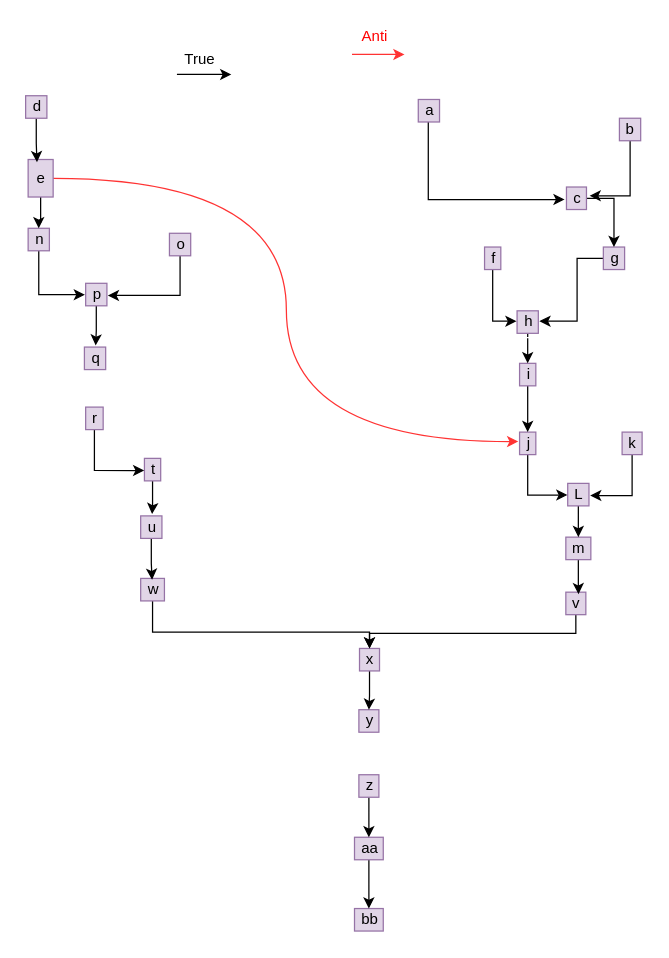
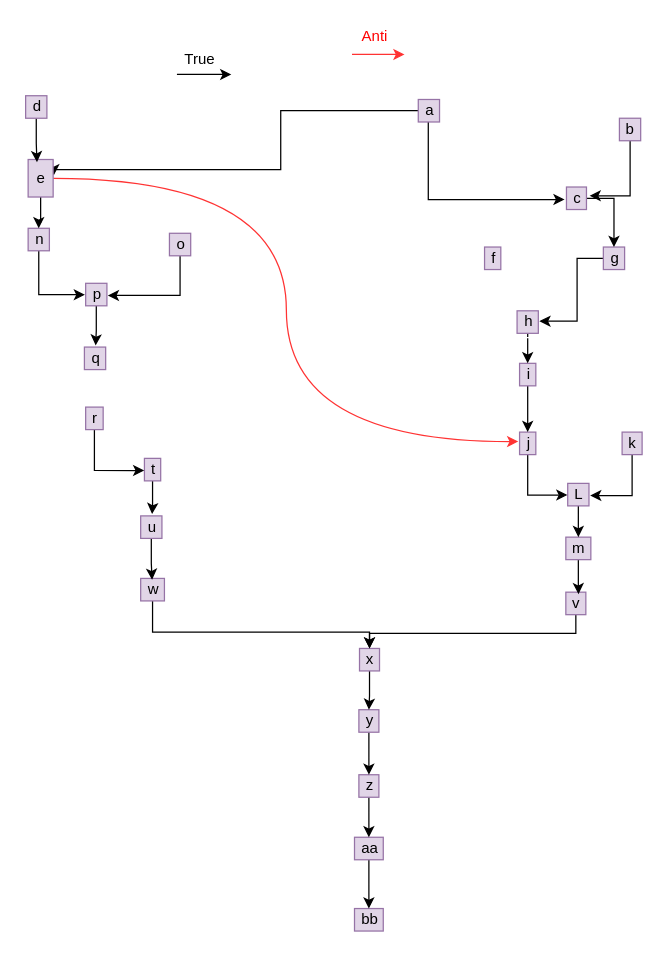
+ <mxCell id="32" style="edgeStyle=orthogonalEdgeStyle;rounded=0;orthogonalLoop=1;jettySize=auto;html=1;entryX=1.028;entryY=0.423;entryDx=0;entryDy=0;entryPerimeter=0;fontColor=#000000;" edge="1" parent="1" source="33" target="53"><mxGeometry relative="1" as="geometry"><Array as="points"><mxPoint x="224" y="88" /><mxPoint x="224" y="135" /></Array></mxGeometry></mxCell>
- <mxCell id="23" style="edgeStyle=orthogonalEdgeStyle;rounded=0;orthogonalLoop=1;jettySize=auto;html=1;entryX=-0.025;entryY=0.46;entryDx=0;entryDy=0;entryPerimeter=0;" edge="1" parent="1" source="24" target="22"><mxGeometry relative="1" as="geometry"><Array as="points"><mxPoint x="393" y="256" /></Array></mxGeometry></mxCell>
+ <mxCell id="7" style="edgeStyle=orthogonalEdgeStyle;rounded=0;orthogonalLoop=1;jettySize=auto;html=1;" parent="1" source="8" target="6" edge="1"><mxGeometry relative="1" as="geometry" /></mxCell>
